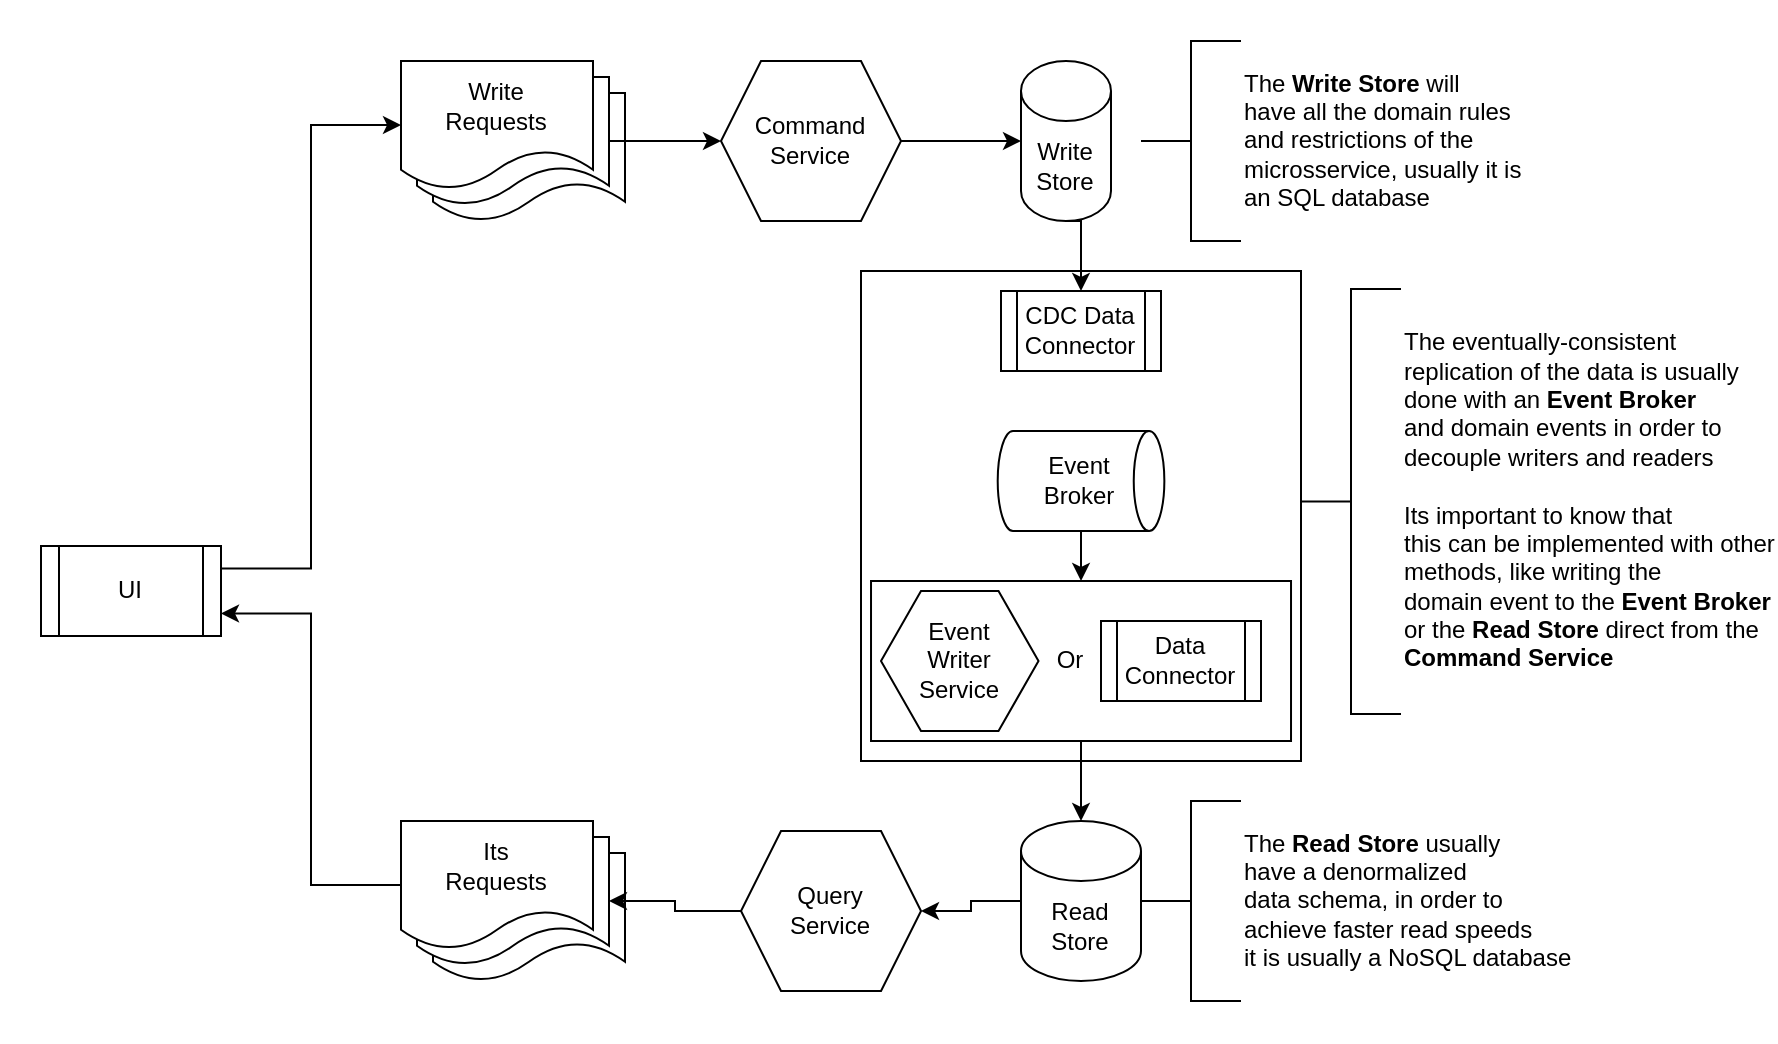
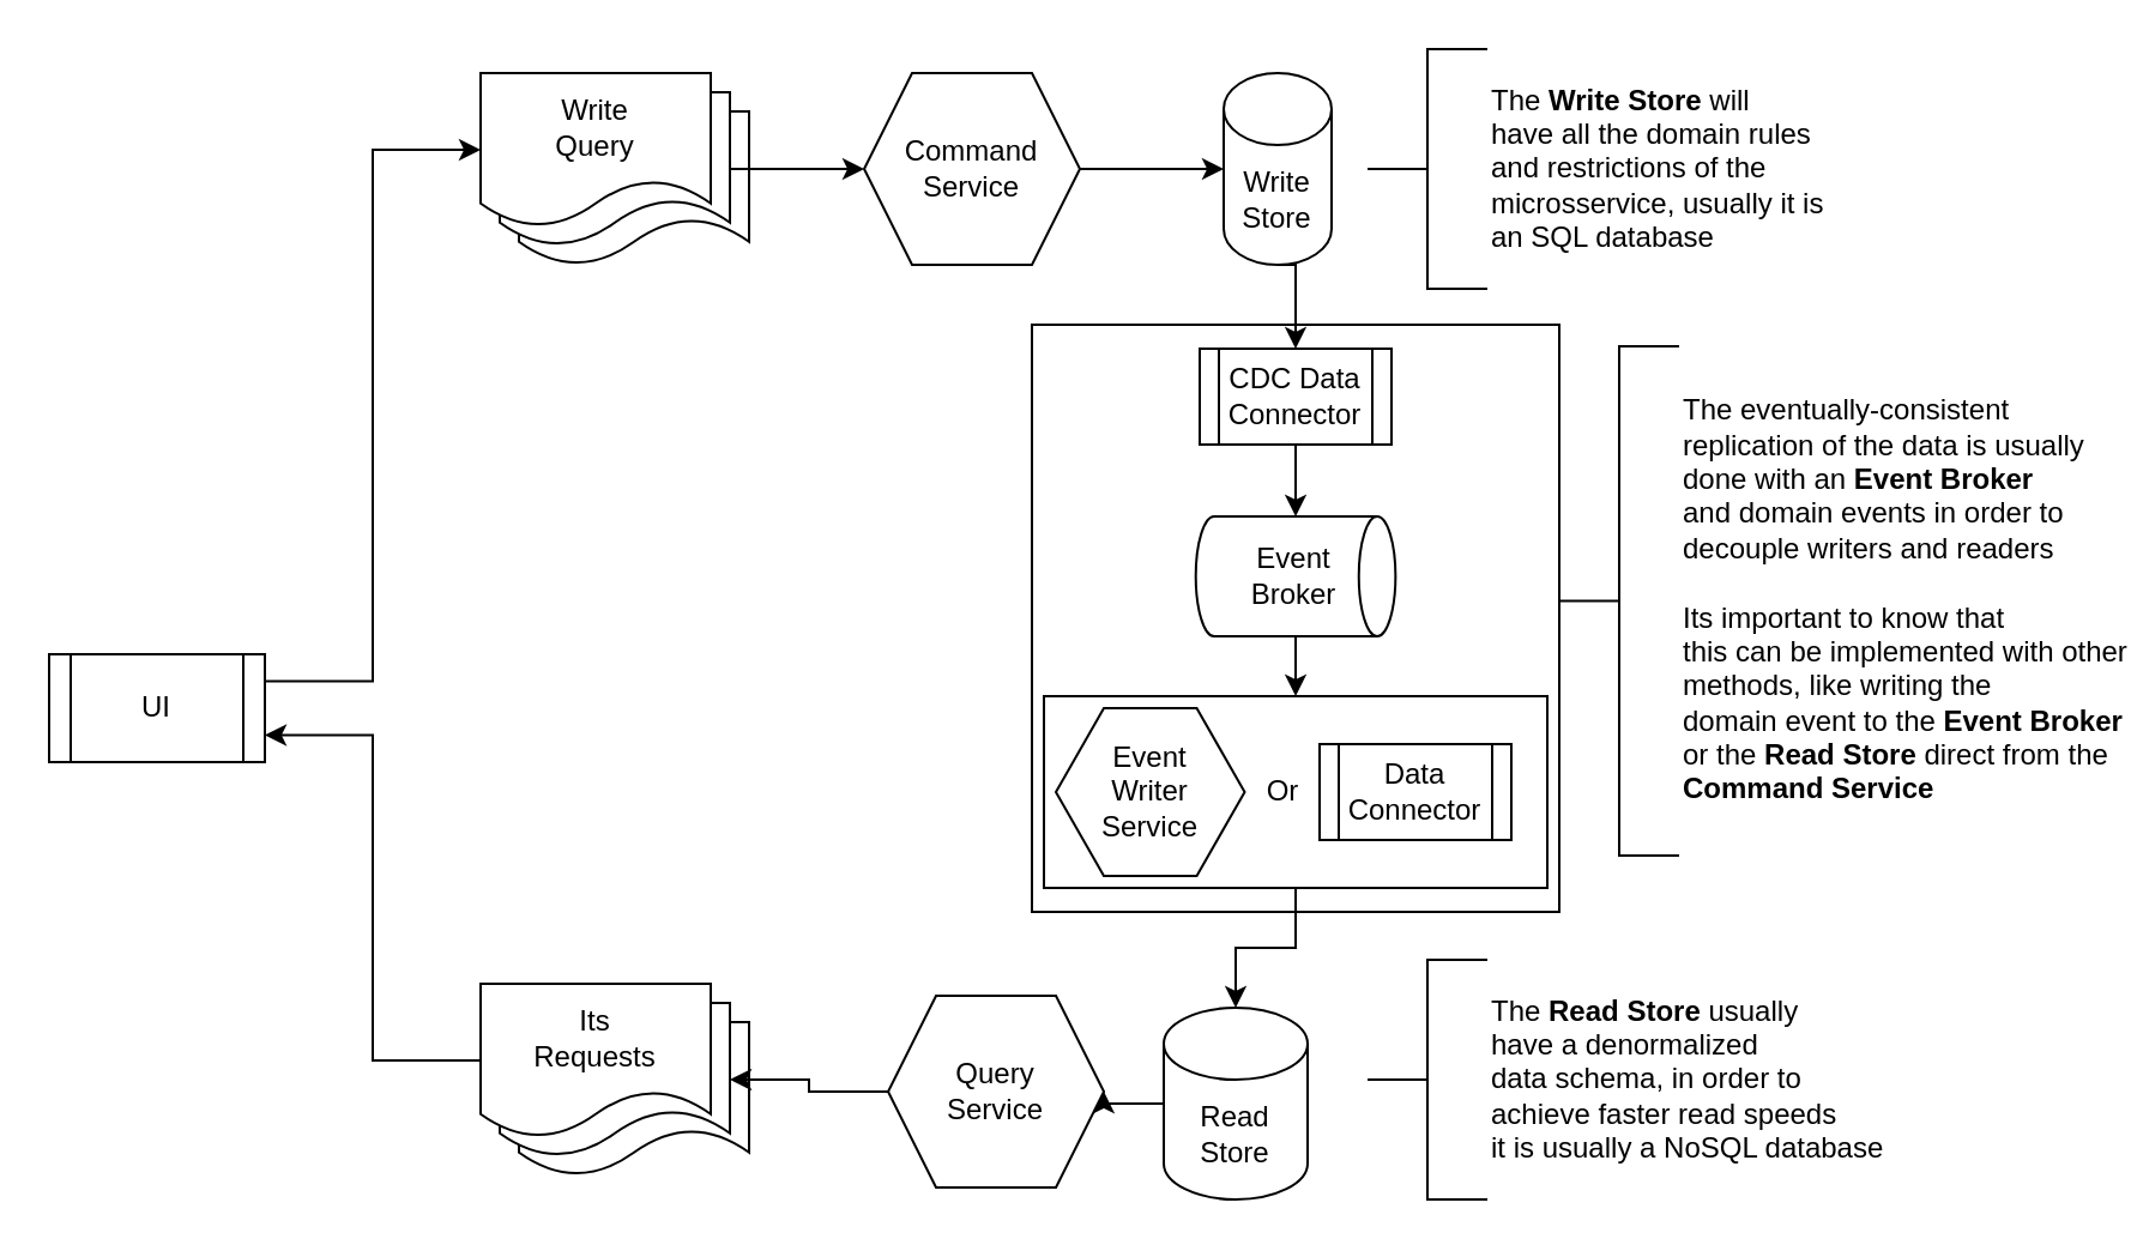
- <mxCell id="11" value="Write&lt;div&gt;&lt;span style=&quot;background-color: transparent; color: light-dark(rgb(0, 0, 0), rgb(255, 255, 255));&quot;&gt;Requests&lt;/span&gt;&lt;/div&gt;" style="shape=document;whiteSpace=wrap;html=1;boundedLbl=1;" vertex="1" parent="8"><mxGeometry width="96" height="64" as="geometry" /></mxCell>
+ <mxCell id="11" value="Write&lt;div&gt;&lt;span style=&quot;background-color: transparent; color: light-dark(rgb(0, 0, 0), rgb(255, 255, 255));&quot;&gt;Query&lt;/span&gt;&lt;/div&gt;" style="shape=document;whiteSpace=wrap;html=1;boundedLbl=1;" vertex="1" parent="8"><mxGeometry width="96" height="64" as="geometry" /></mxCell>
+ <mxCell id="24" style="edgeStyle=orthogonalEdgeStyle;rounded=0;orthogonalLoop=1;jettySize=auto;html=1;exitX=0.5;exitY=1;exitDx=0;exitDy=0;entryX=0.5;entryY=0;entryDx=0;entryDy=0;entryPerimeter=0;" edge="1" parent="1" source="13" target="15"><mxGeometry relative="1" as="geometry" /></mxCell>
- <mxCell id="17" value="Read&lt;div&gt;Store&lt;/div&gt;" style="shape=cylinder3;whiteSpace=wrap;html=1;boundedLbl=1;backgroundOutline=1;size=15;" vertex="1" parent="1"><mxGeometry x="510" y="410" width="60" height="80" as="geometry" /></mxCell>
+ <mxCell id="17" value="Read&lt;div&gt;Store&lt;/div&gt;" style="shape=cylinder3;whiteSpace=wrap;html=1;boundedLbl=1;backgroundOutline=1;size=15;" vertex="1" parent="1"><mxGeometry x="485" y="420" width="60" height="80" as="geometry" /></mxCell>
